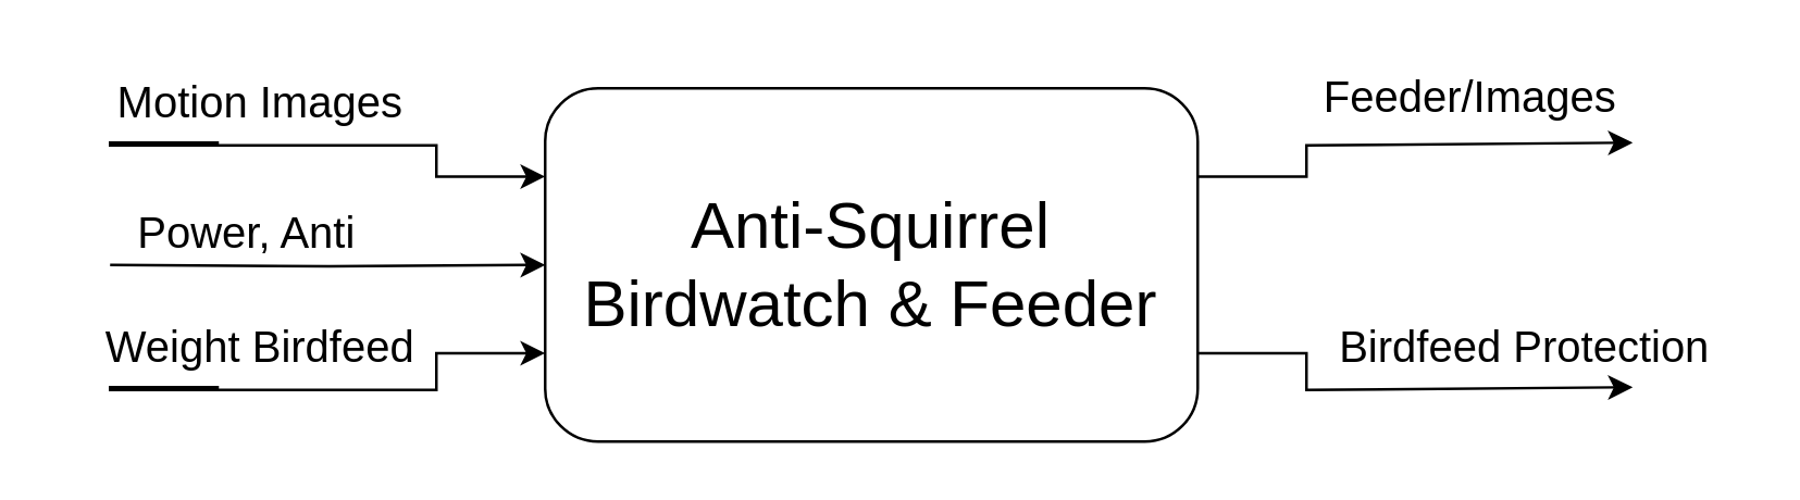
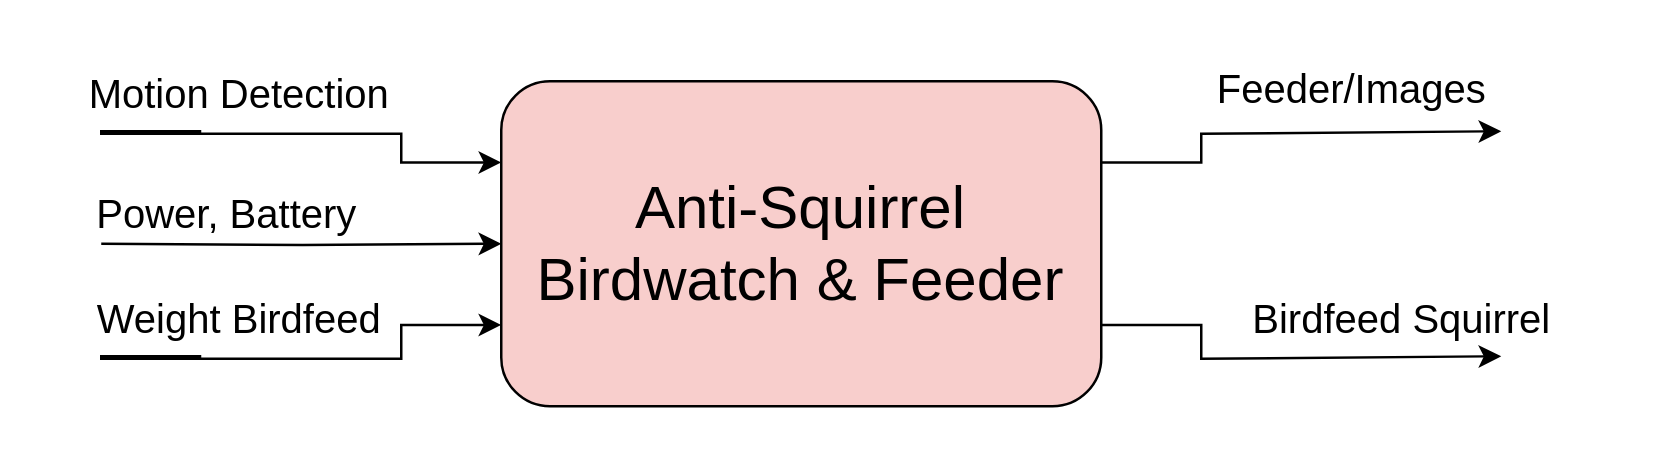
- <mxCell id="8" value="&lt;font style=&quot;font-size: 16px;&quot;&gt;Motion Images&lt;/font&gt;" style="text;html=1;align=center;verticalAlign=middle;resizable=0;points=[];autosize=1;strokeColor=none;fillColor=none;" vertex="1" parent="1"><mxGeometry x="25" y="22" width="140" height="30" as="geometry" /></mxCell>
+ <mxCell id="8" value="&lt;font style=&quot;font-size: 16px;&quot;&gt;Motion Detection&lt;/font&gt;" style="text;html=1;align=center;verticalAlign=middle;resizable=0;points=[];autosize=1;strokeColor=none;fillColor=none;" vertex="1" parent="1"><mxGeometry x="25" y="22" width="140" height="30" as="geometry" /></mxCell>
- <mxCell id="12" value="&lt;font style=&quot;font-size: 16px;&quot;&gt;Power, Anti&lt;/font&gt;" style="text;html=1;align=center;verticalAlign=middle;resizable=0;points=[];autosize=1;strokeColor=none;fillColor=none;" vertex="1" parent="1"><mxGeometry x="25" y="70" width="130" height="30" as="geometry" /></mxCell>
+ <mxCell id="12" value="&lt;font style=&quot;font-size: 16px;&quot;&gt;Power, Battery&lt;/font&gt;" style="text;html=1;align=center;verticalAlign=middle;resizable=0;points=[];autosize=1;strokeColor=none;fillColor=none;" vertex="1" parent="1"><mxGeometry x="25" y="70" width="130" height="30" as="geometry" /></mxCell>
- <mxCell id="7" value="&lt;font style=&quot;font-size: 24px;&quot;&gt;Anti-Squirrel Birdwatch &amp;amp; Feeder&lt;/font&gt;" style="rounded=1;whiteSpace=wrap;html=1;" vertex="1" parent="1"><mxGeometry x="200" y="32" width="240" height="130" as="geometry" /></mxCell>
+ <mxCell id="7" value="&lt;font style=&quot;font-size: 24px;&quot;&gt;Anti-Squirrel Birdwatch &amp;amp; Feeder&lt;/font&gt;" style="rounded=1;whiteSpace=wrap;html=1;fillColor=#f8cecc;" vertex="1" parent="1"><mxGeometry x="200" y="32" width="240" height="130" as="geometry" /></mxCell>
- <mxCell id="11" value="&lt;font style=&quot;font-size: 16px;&quot;&gt;Birdfeed Protection&lt;/font&gt;" style="text;html=1;align=center;verticalAlign=middle;resizable=0;points=[];autosize=1;strokeColor=none;fillColor=none;" vertex="1" parent="1"><mxGeometry x="480" y="112" width="160" height="30" as="geometry" /></mxCell>
+ <mxCell id="11" value="&lt;font style=&quot;font-size: 16px;&quot;&gt;Birdfeed Squirrel&lt;/font&gt;" style="text;html=1;align=center;verticalAlign=middle;resizable=0;points=[];autosize=1;strokeColor=none;fillColor=none;" vertex="1" parent="1"><mxGeometry x="480" y="112" width="160" height="30" as="geometry" /></mxCell>
